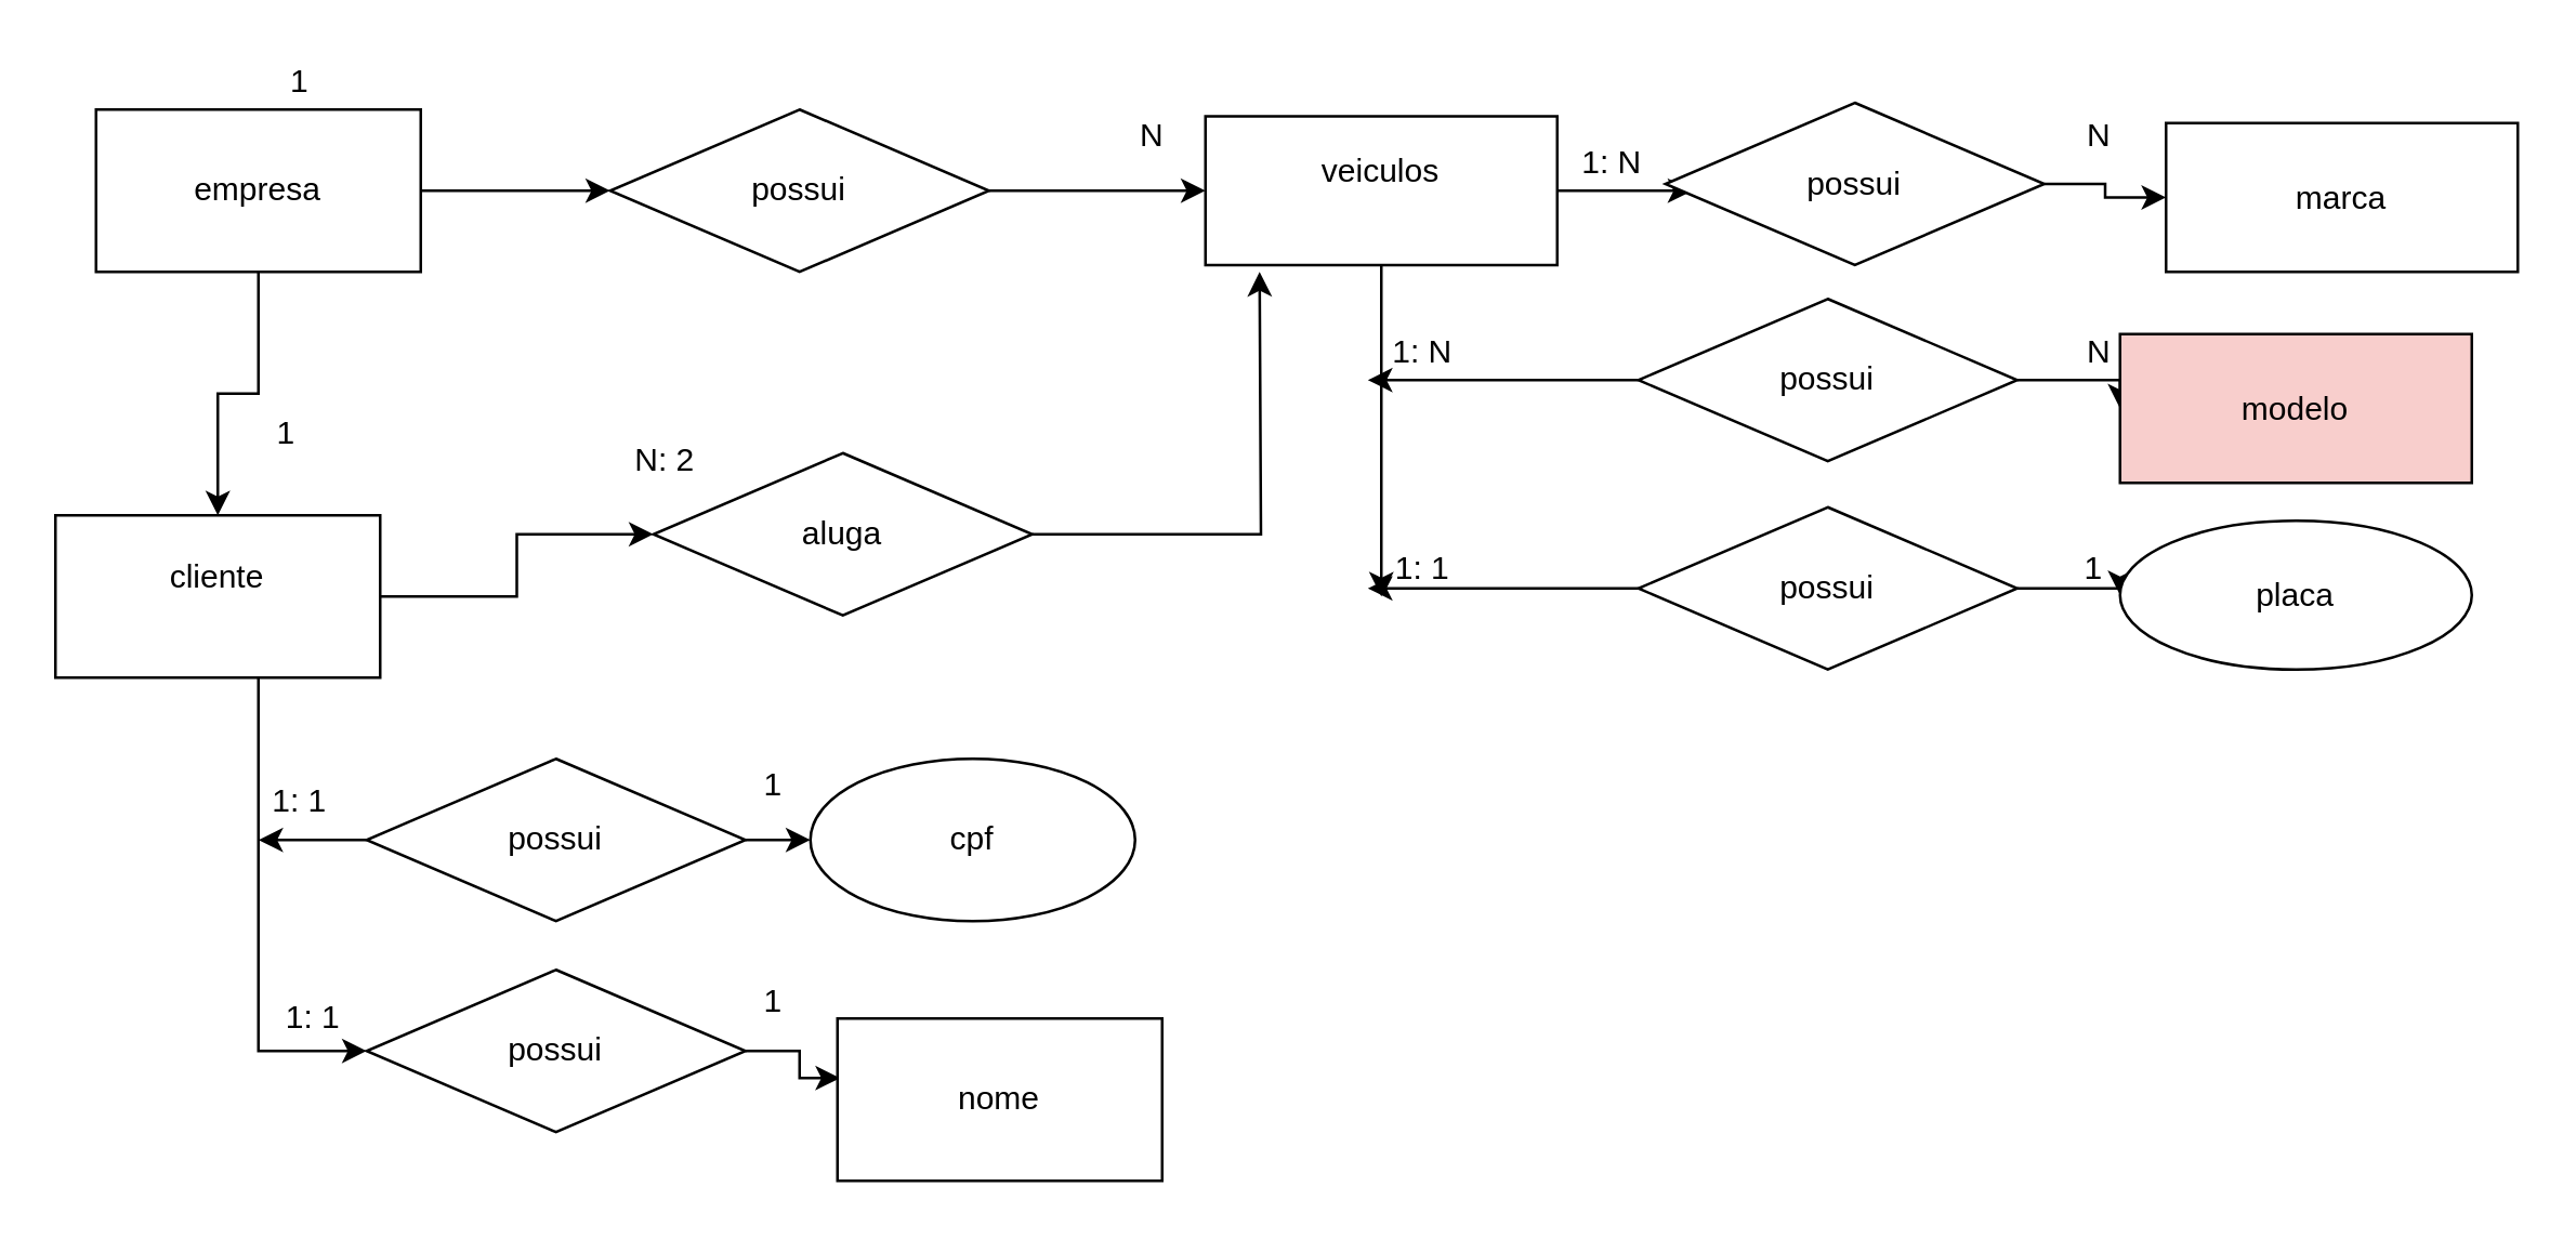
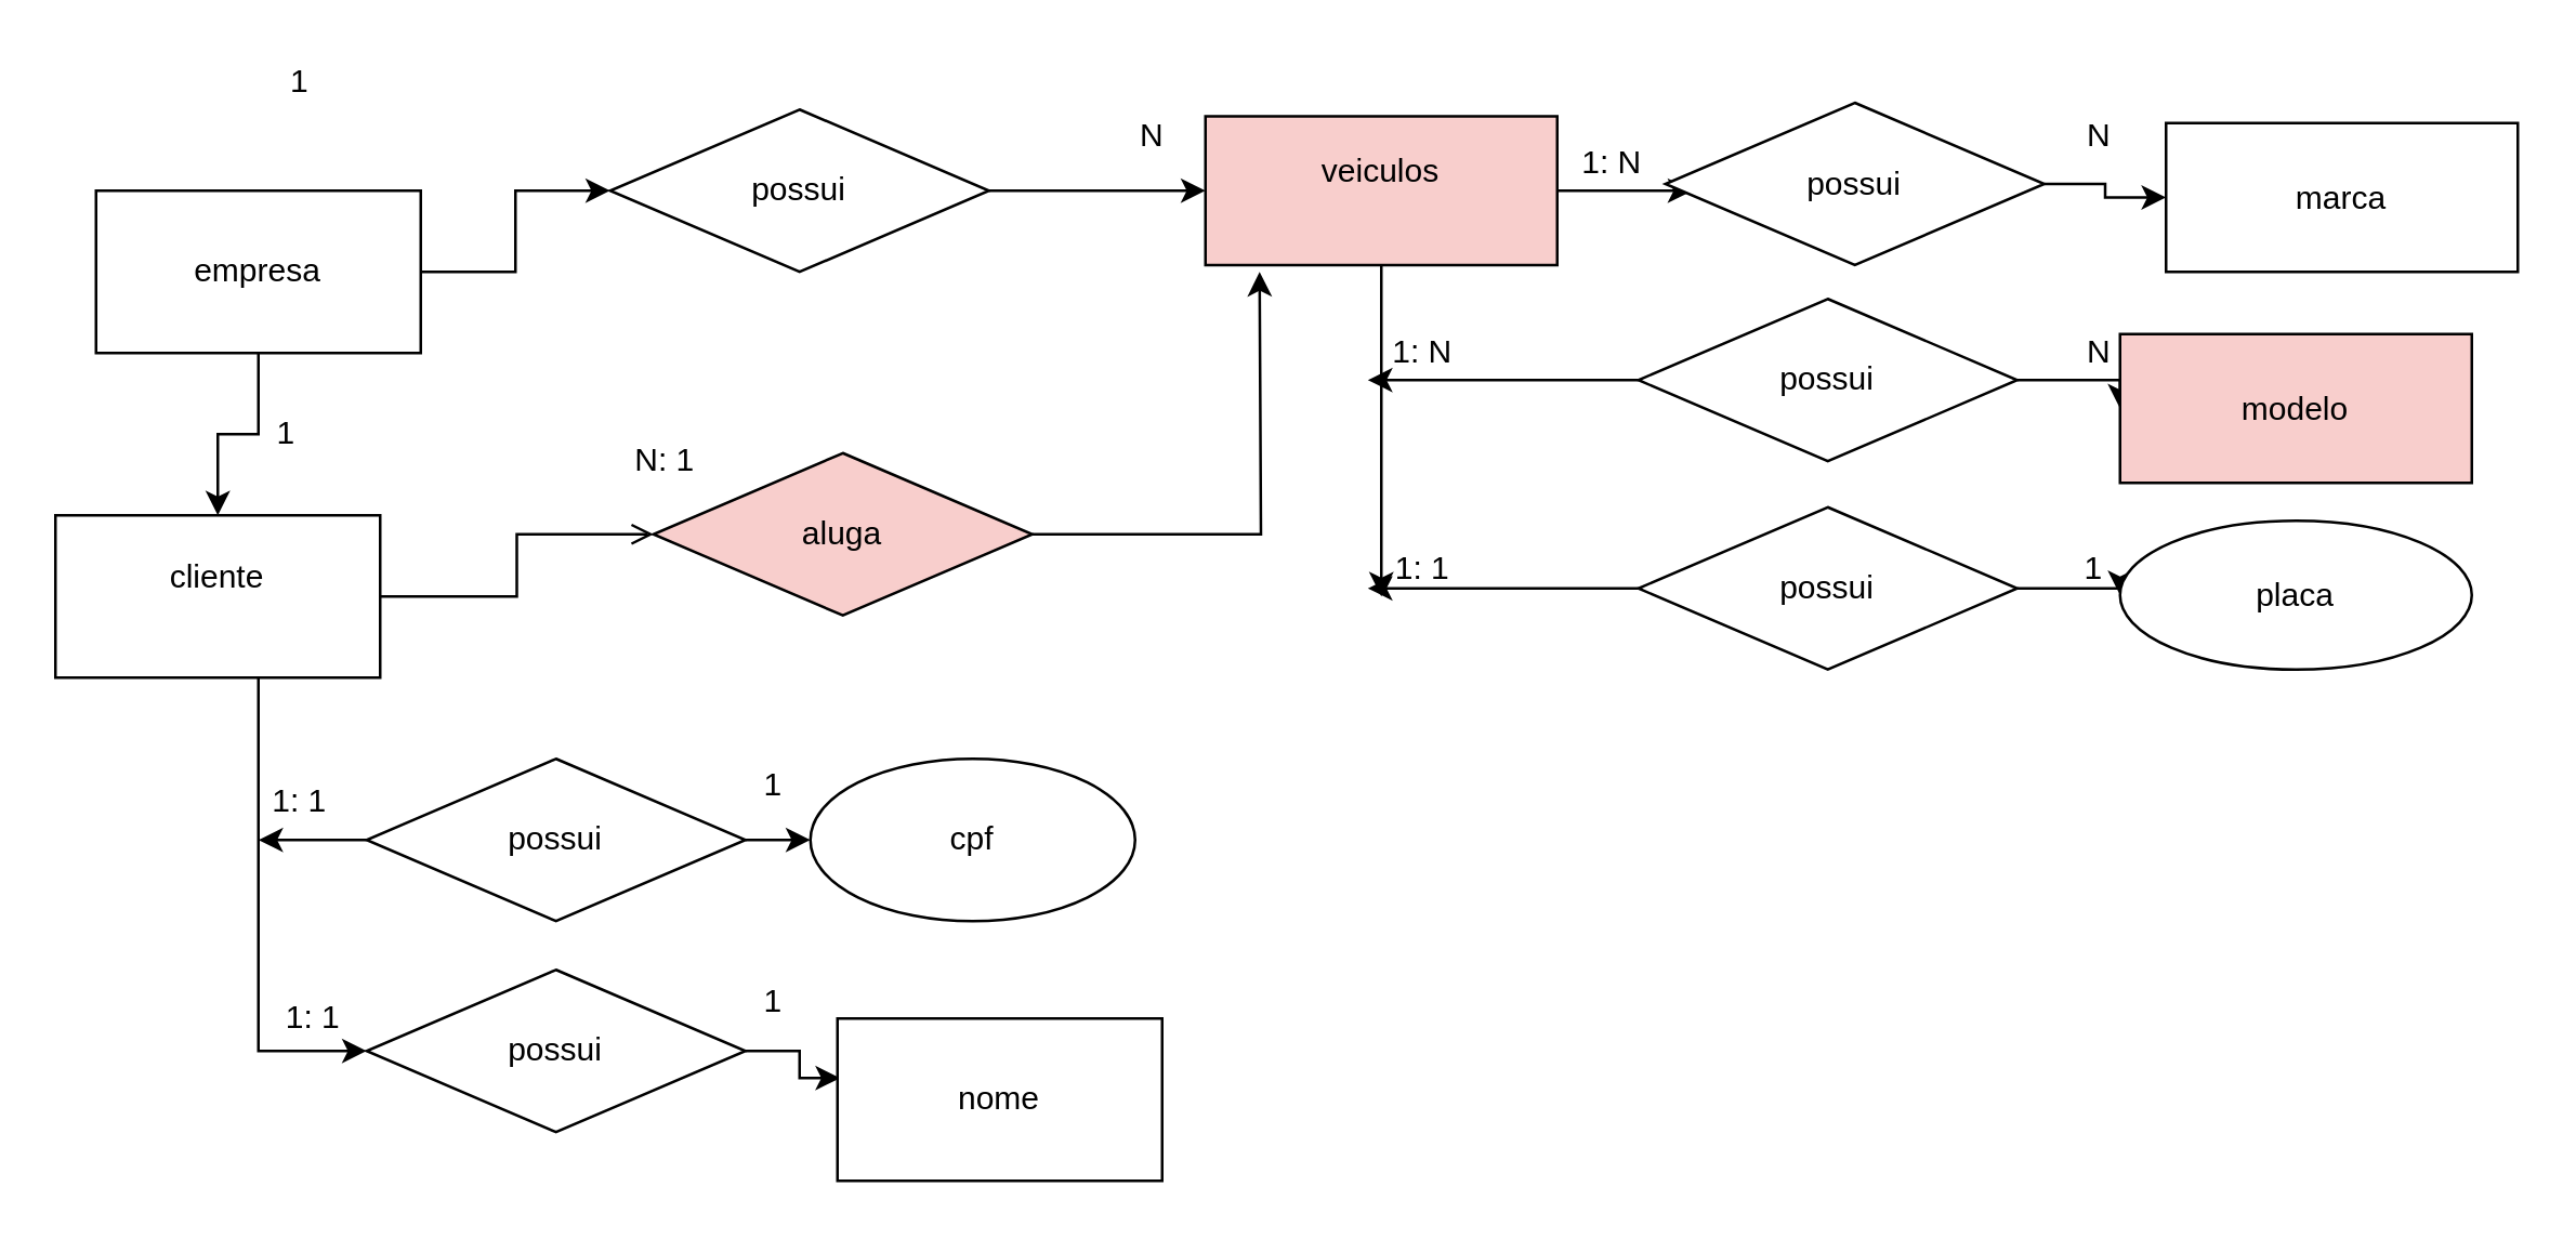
- <mxCell id="4" value="&lt;font style=&quot;vertical-align: inherit&quot;&gt;&lt;font style=&quot;vertical-align: inherit&quot;&gt;empresa&lt;/font&gt;&lt;/font&gt;" style="rounded=0;whiteSpace=wrap;html=1;" vertex="1" parent="1"><mxGeometry x="35" y="40" width="120" height="60" as="geometry" /></mxCell>
+ <mxCell id="4" value="&lt;font style=&quot;vertical-align: inherit&quot;&gt;&lt;font style=&quot;vertical-align: inherit&quot;&gt;empresa&lt;/font&gt;&lt;/font&gt;" style="rounded=0;whiteSpace=wrap;html=1;" vertex="1" parent="1"><mxGeometry x="35" y="70" width="120" height="60" as="geometry" /></mxCell>
- <mxCell id="9" value="&lt;font style=&quot;vertical-align: inherit&quot;&gt;&lt;font style=&quot;vertical-align: inherit&quot;&gt;veiculos&lt;br&gt;&lt;br&gt;&lt;/font&gt;&lt;/font&gt;" style="rounded=0;whiteSpace=wrap;html=1;" vertex="1" parent="1"><mxGeometry x="445" y="42.5" width="130" height="55" as="geometry" /></mxCell>
+ <mxCell id="9" value="&lt;font style=&quot;vertical-align: inherit&quot;&gt;&lt;font style=&quot;vertical-align: inherit&quot;&gt;veiculos&lt;br&gt;&lt;br&gt;&lt;/font&gt;&lt;/font&gt;" style="rounded=0;whiteSpace=wrap;html=1;fillColor=#f8cecc;" vertex="1" parent="1"><mxGeometry x="445" y="42.5" width="130" height="55" as="geometry" /></mxCell>
- <mxCell id="41" value="&lt;font style=&quot;vertical-align: inherit&quot;&gt;&lt;font style=&quot;vertical-align: inherit&quot;&gt;N: 2&lt;/font&gt;&lt;/font&gt;" style="text;html=1;align=center;verticalAlign=middle;resizable=0;points=[];autosize=1;strokeColor=none;" vertex="1" parent="1"><mxGeometry x="225" y="160" width="40" height="20" as="geometry" /></mxCell>
+ <mxCell id="41" value="&lt;font style=&quot;vertical-align: inherit&quot;&gt;&lt;font style=&quot;vertical-align: inherit&quot;&gt;N: 1&lt;/font&gt;&lt;/font&gt;" style="text;html=1;align=center;verticalAlign=middle;resizable=0;points=[];autosize=1;strokeColor=none;" vertex="1" parent="1"><mxGeometry x="225" y="160" width="40" height="20" as="geometry" /></mxCell>
- <mxCell id="11" style="edgeStyle=orthogonalEdgeStyle;rounded=0;orthogonalLoop=1;jettySize=auto;html=1;entryX=0;entryY=0.5;entryDx=0;entryDy=0;" edge="1" parent="1" source="12" target="40"><mxGeometry relative="1" as="geometry" /></mxCell>
+ <mxCell id="11" style="edgeStyle=orthogonalEdgeStyle;rounded=0;orthogonalLoop=1;jettySize=auto;html=1;entryX=0;entryY=0.5;entryDx=0;entryDy=0;endArrow=open;" edge="1" parent="1" source="12" target="40"><mxGeometry relative="1" as="geometry" /></mxCell>
- <mxCell id="40" value="&lt;font style=&quot;vertical-align: inherit&quot;&gt;&lt;font style=&quot;vertical-align: inherit&quot;&gt;&lt;font style=&quot;vertical-align: inherit&quot;&gt;&lt;font style=&quot;vertical-align: inherit&quot;&gt;aluga&lt;/font&gt;&lt;/font&gt;&lt;/font&gt;&lt;/font&gt;" style="rhombus;whiteSpace=wrap;html=1;" vertex="1" parent="1"><mxGeometry x="241" y="167" width="140" height="60" as="geometry" /></mxCell>
+ <mxCell id="40" value="&lt;font style=&quot;vertical-align: inherit&quot;&gt;&lt;font style=&quot;vertical-align: inherit&quot;&gt;&lt;font style=&quot;vertical-align: inherit&quot;&gt;&lt;font style=&quot;vertical-align: inherit&quot;&gt;aluga&lt;/font&gt;&lt;/font&gt;&lt;/font&gt;&lt;/font&gt;" style="rhombus;whiteSpace=wrap;html=1;fillColor=#f8cecc;" vertex="1" parent="1"><mxGeometry x="241" y="167" width="140" height="60" as="geometry" /></mxCell>
